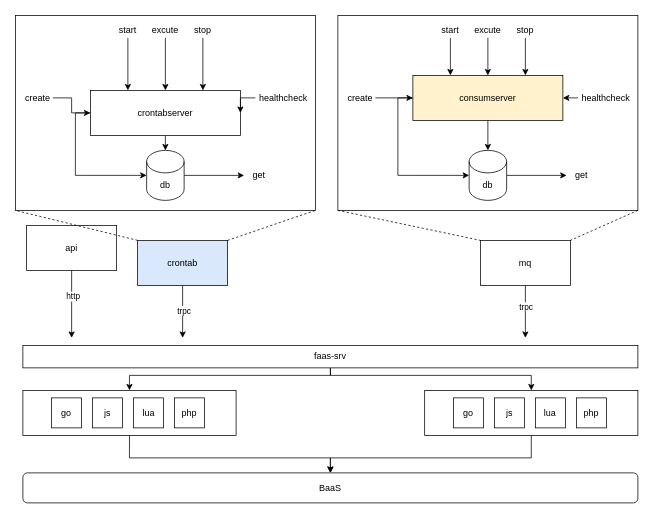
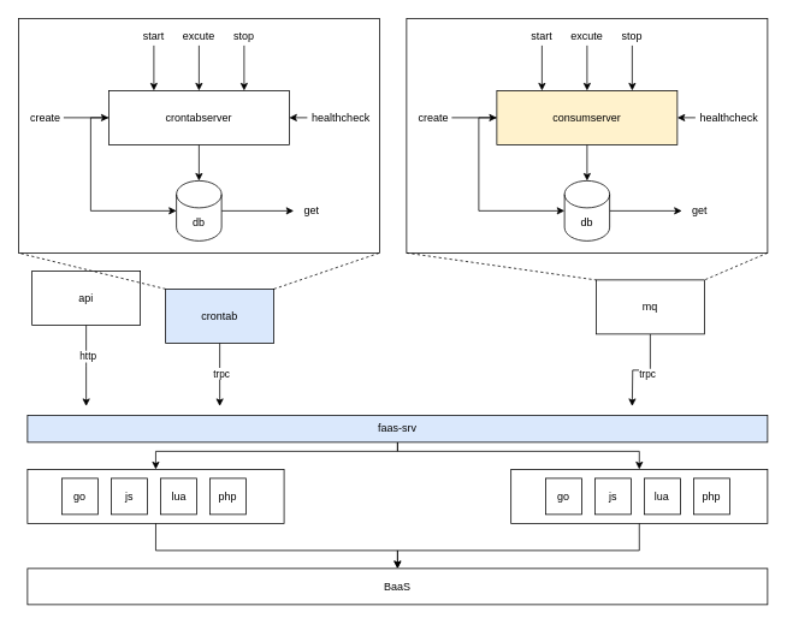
- <mxCell id="15" value="crontabserver" style="rounded=0;whiteSpace=wrap;html=1;" vertex="1" parent="1"><mxGeometry x="120" y="120" width="200" height="60" as="geometry" /></mxCell>
+ <mxCell id="15" value="crontabserver" style="rounded=0;whiteSpace=wrap;html=1;" vertex="1" parent="1"><mxGeometry x="120" y="100" width="200" height="60" as="geometry" /></mxCell>
- <mxCell id="12" value="mq" style="rounded=0;whiteSpace=wrap;html=1;" vertex="1" parent="1"><mxGeometry x="640" y="320" width="120" height="60" as="geometry" /></mxCell>
+ <mxCell id="12" value="mq" style="rounded=0;whiteSpace=wrap;html=1;" vertex="1" parent="1"><mxGeometry x="660" y="310" width="120" height="60" as="geometry" /></mxCell>
- <mxCell id="65" value="faas-srv" style="rounded=0;whiteSpace=wrap;html=1;" vertex="1" parent="49"><mxGeometry width="820" height="30" as="geometry" /></mxCell>
+ <mxCell id="65" value="faas-srv" style="rounded=0;whiteSpace=wrap;html=1;fillColor=#dae8fc;" vertex="1" parent="49"><mxGeometry width="820" height="30" as="geometry" /></mxCell>
- <mxCell id="60" value="BaaS" style="whiteSpace=wrap;html=1;rounded=1;" vertex="1" parent="49"><mxGeometry y="170" width="820" height="40" as="geometry" /></mxCell>
+ <mxCell id="60" value="BaaS" style="rounded=0;whiteSpace=wrap;html=1;" vertex="1" parent="49"><mxGeometry y="170" width="820" height="40" as="geometry" /></mxCell>
